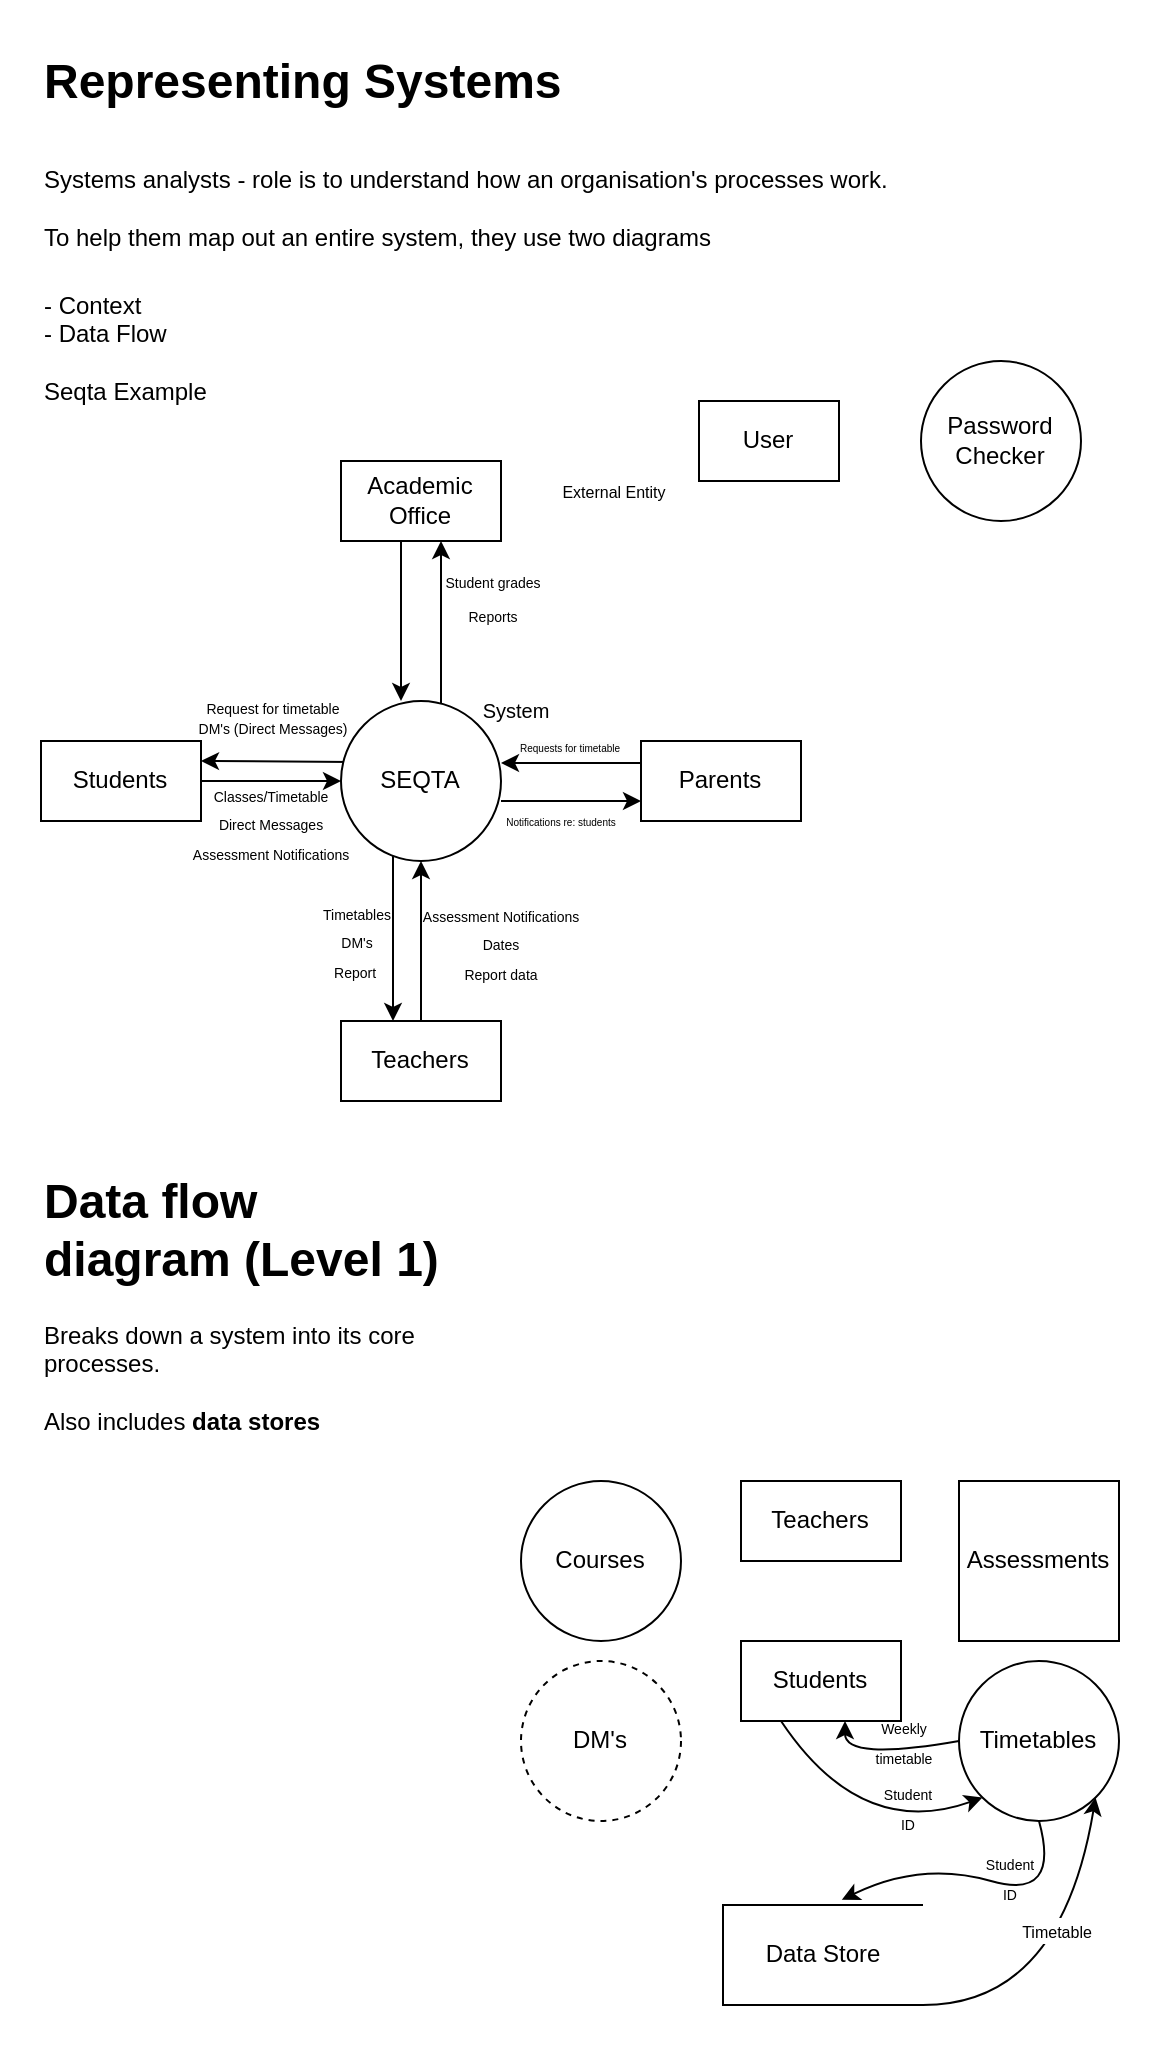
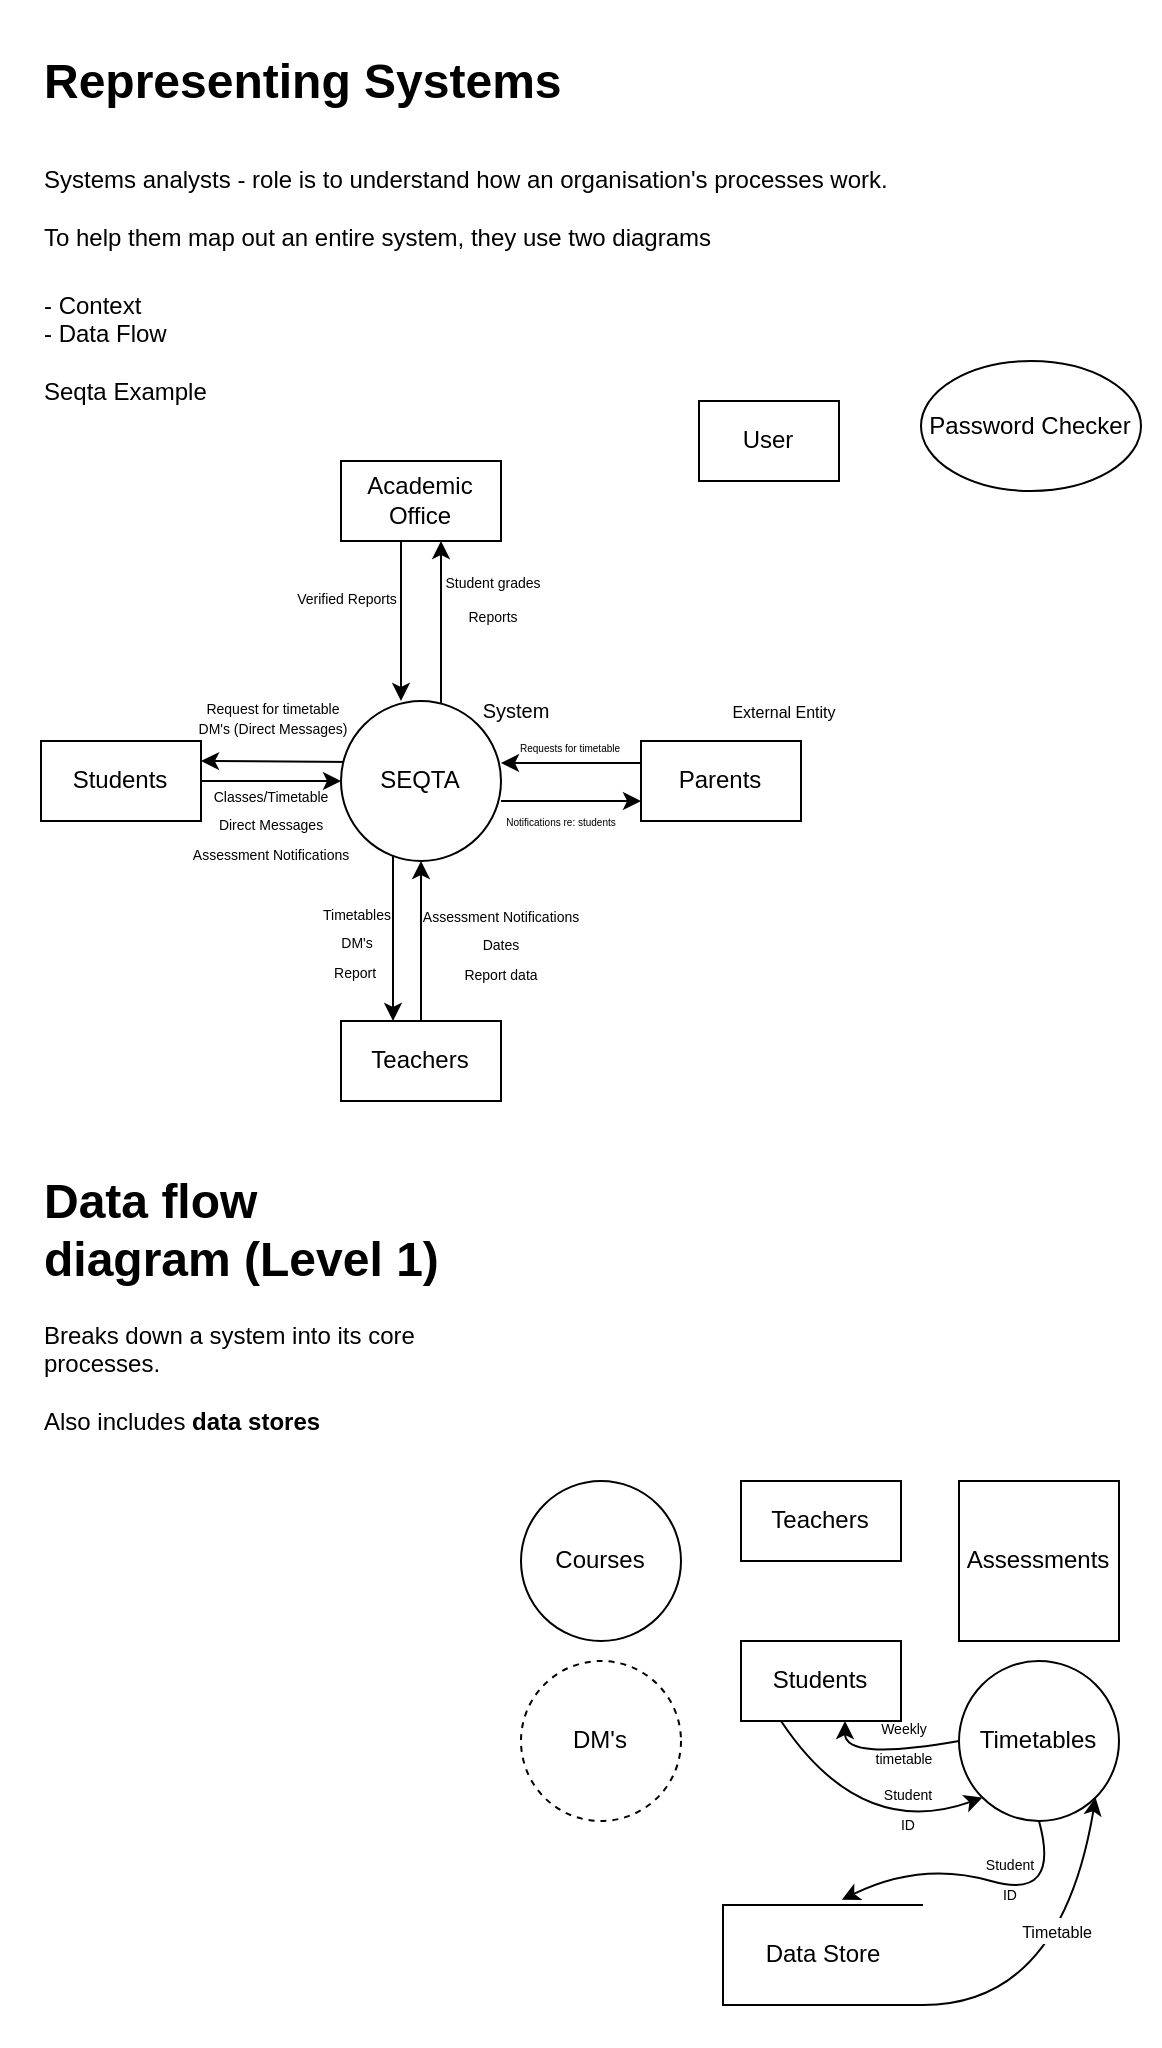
- <mxCell id="26" value="Password Checker" style="ellipse;whiteSpace=wrap;html=1;aspect=fixed;" vertex="1" parent="1"><mxGeometry x="460" y="180" width="80" height="80" as="geometry" /></mxCell>
+ <mxCell id="26" value="Password Checker" style="ellipse;whiteSpace=wrap;html=1;aspect=fixed;" vertex="1" parent="1"><mxGeometry x="460" y="180" width="110" height="65" as="geometry" /></mxCell>
- <mxCell id="16" value="&lt;font style=&quot;font-size: 8px;&quot;&gt;External Entity&lt;/font&gt;" style="text;html=1;align=center;verticalAlign=middle;whiteSpace=wrap;rounded=0;" vertex="1" parent="1"><mxGeometry x="277" y="230" width="60" height="30" as="geometry" /></mxCell>
+ <mxCell id="16" value="&lt;font style=&quot;font-size: 8px;&quot;&gt;External Entity&lt;/font&gt;" style="text;html=1;align=center;verticalAlign=middle;whiteSpace=wrap;rounded=0;" vertex="1" parent="1"><mxGeometry x="362" y="340" width="60" height="30" as="geometry" /></mxCell>
+ <mxCell id="21" value="&lt;div style=&quot;font-size: 7px;&quot;&gt;&lt;span style=&quot;background-color: initial;&quot;&gt;&lt;font style=&quot;font-size: 7px;&quot;&gt;Verified Reports&lt;/font&gt;&lt;/span&gt;&lt;/div&gt;" style="text;html=1;align=center;verticalAlign=middle;resizable=0;points=[];autosize=1;strokeColor=none;fillColor=none;" vertex="1" parent="1"><mxGeometry x="138" y="290" width="70" height="20" as="geometry" /></mxCell>
